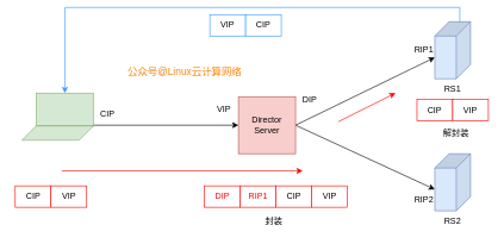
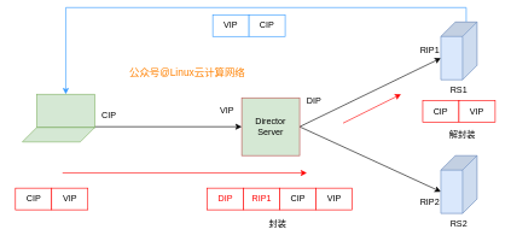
- <mxCell id="4" value="Director&lt;br&gt;Server" style="whiteSpace=wrap;html=1;aspect=fixed;fillColor=#f8cecc;strokeColor=#b85450;" parent="1" vertex="1"><mxGeometry x="333" y="135" width="80" height="80" as="geometry" /></mxCell>
+ <mxCell id="4" value="Director&lt;br&gt;Server" style="whiteSpace=wrap;html=1;aspect=fixed;fillColor=#d5e8d4;strokeColor=#b85450;" parent="1" vertex="1"><mxGeometry x="333" y="135" width="80" height="80" as="geometry" /></mxCell>
